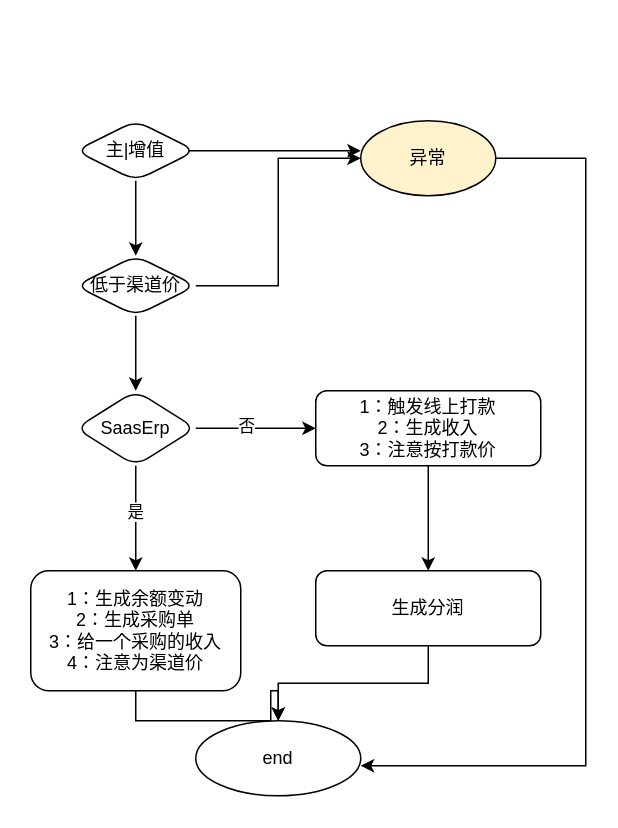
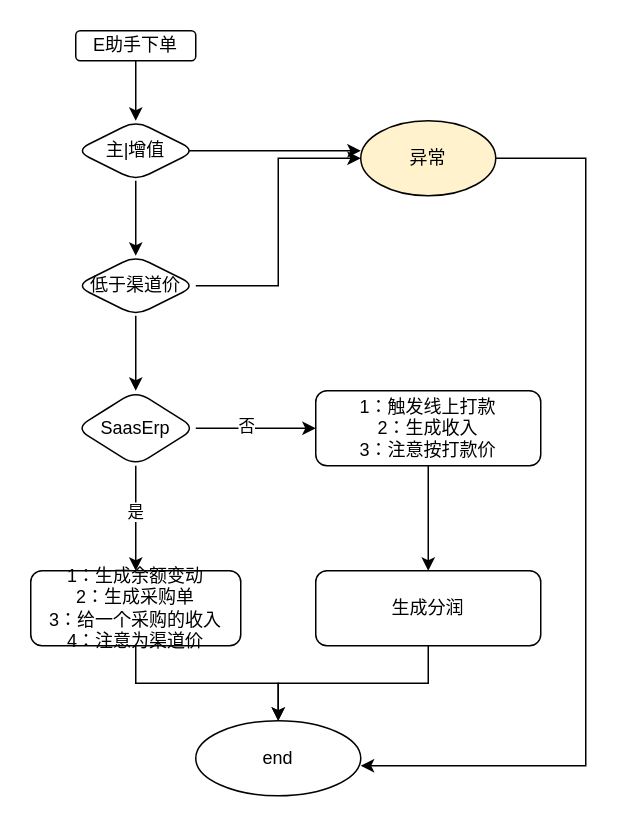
+ <mxCell id="3" value="E助手下单" style="rounded=1;whiteSpace=wrap;html=1;" vertex="1" parent="1"><mxGeometry x="50" y="20" width="80" height="20" as="geometry" /></mxCell>
+ <mxCell id="2" value="" style="edgeStyle=orthogonalEdgeStyle;rounded=0;orthogonalLoop=1;jettySize=auto;html=1;" edge="1" parent="1" source="3" target="6"><mxGeometry relative="1" as="geometry" /></mxCell>
- <mxCell id="18" value="1：生成余额变动&lt;br&gt;2：生成采购单&lt;br&gt;3：给一个采购的收入&lt;br&gt;4：注意为渠道价" style="whiteSpace=wrap;html=1;rounded=1;" vertex="1" parent="1"><mxGeometry x="20" y="380" width="140" height="80" as="geometry" /></mxCell>
+ <mxCell id="18" value="1：生成余额变动&lt;br&gt;2：生成采购单&lt;br&gt;3：给一个采购的收入&lt;br&gt;4：注意为渠道价" style="whiteSpace=wrap;html=1;rounded=1;" vertex="1" parent="1"><mxGeometry x="20" y="380" width="140" height="50" as="geometry" /></mxCell>
